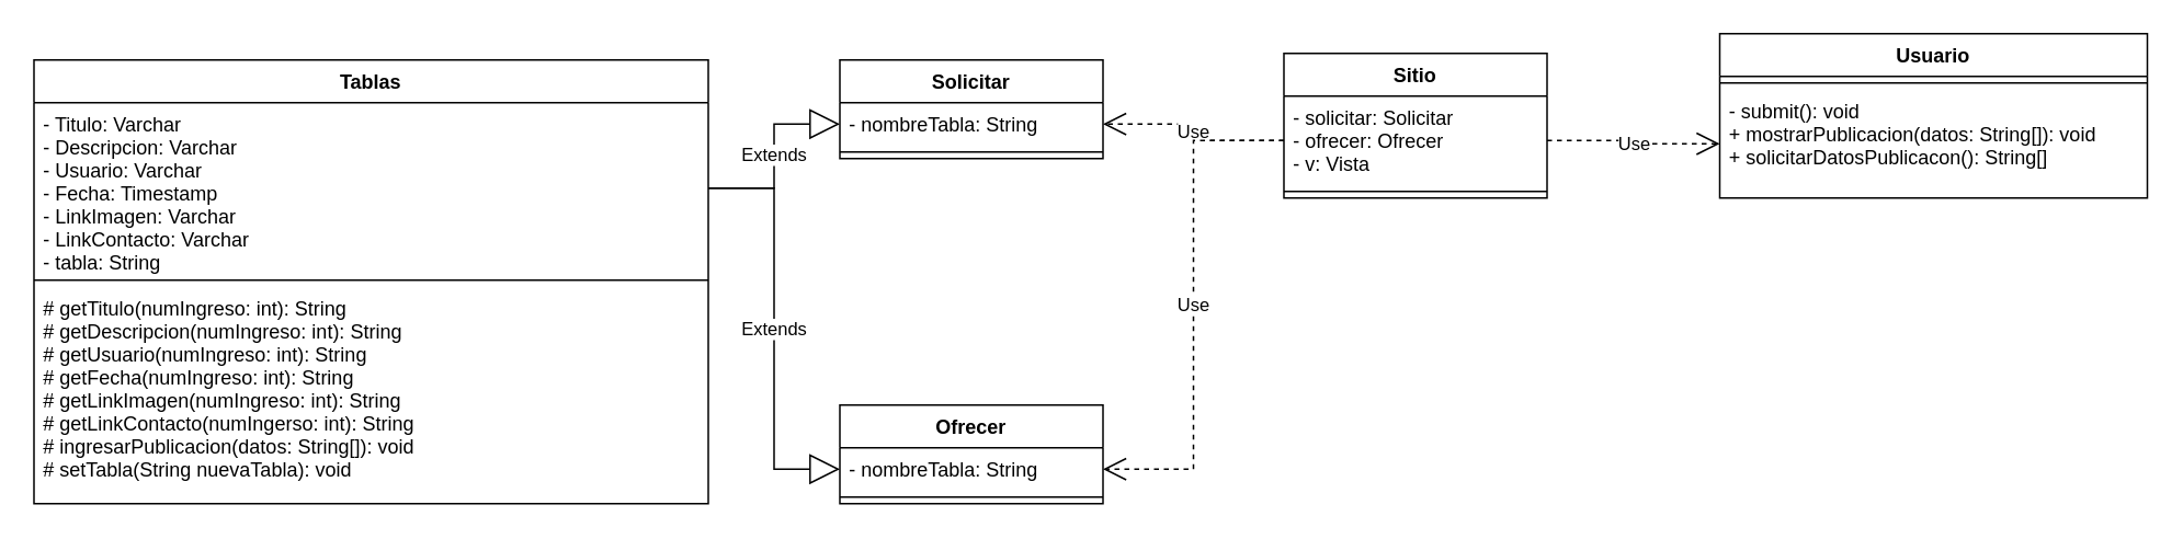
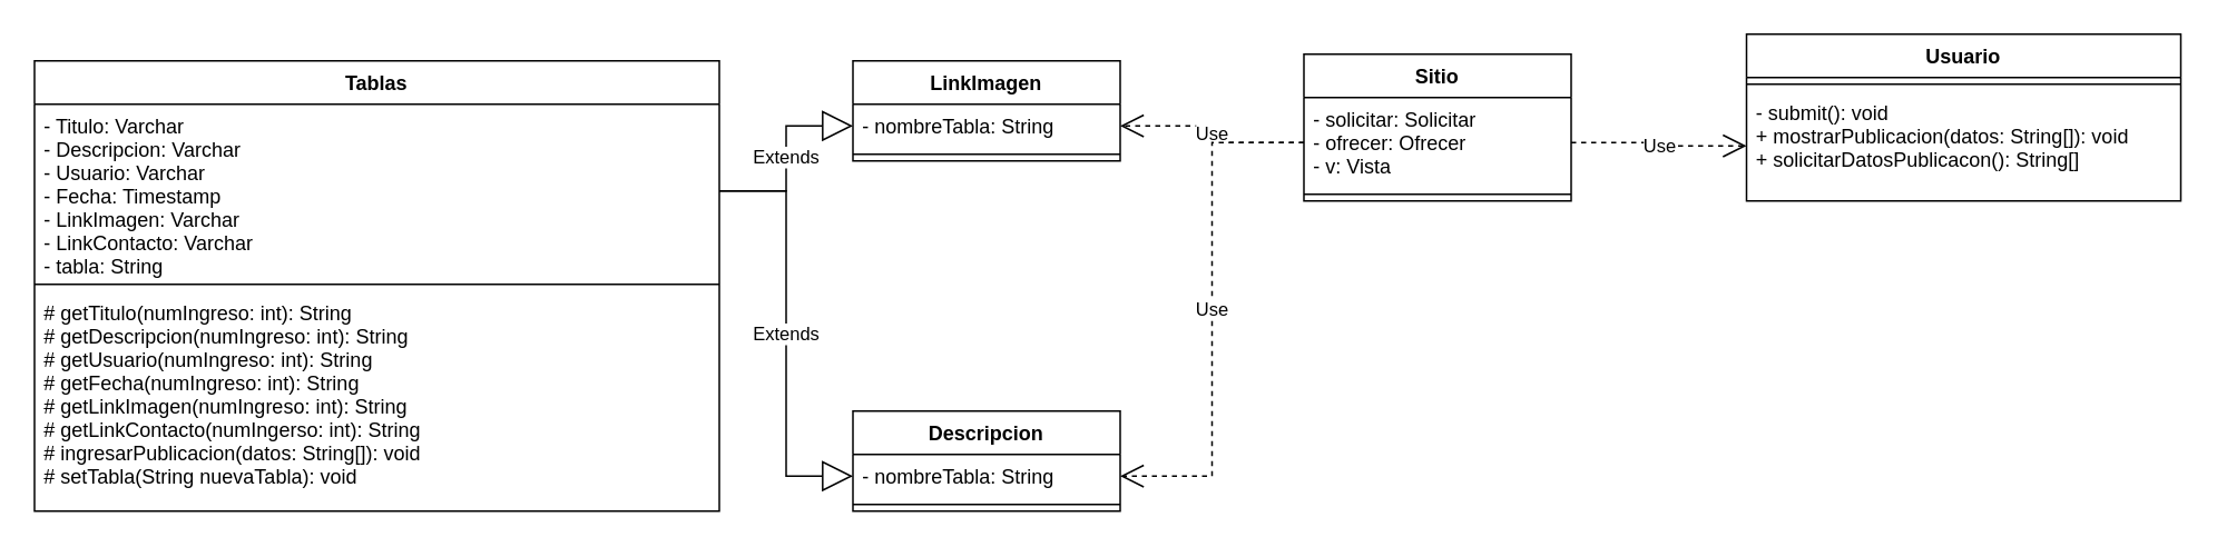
- <mxCell id="12" value="Solicitar" style="swimlane;fontStyle=1;align=center;verticalAlign=top;childLayout=stackLayout;horizontal=1;startSize=26;horizontalStack=0;resizeParent=1;resizeParentMax=0;resizeLast=0;collapsible=1;marginBottom=0;" vertex="1" parent="1"><mxGeometry x="510" y="36" width="160" height="60" as="geometry" /></mxCell>
+ <mxCell id="12" value="LinkImagen" style="swimlane;fontStyle=1;align=center;verticalAlign=top;childLayout=stackLayout;horizontal=1;startSize=26;horizontalStack=0;resizeParent=1;resizeParentMax=0;resizeLast=0;collapsible=1;marginBottom=0;" vertex="1" parent="1"><mxGeometry x="510" y="36" width="160" height="60" as="geometry" /></mxCell>
- <mxCell id="15" value="Ofrecer" style="swimlane;fontStyle=1;align=center;verticalAlign=top;childLayout=stackLayout;horizontal=1;startSize=26;horizontalStack=0;resizeParent=1;resizeParentMax=0;resizeLast=0;collapsible=1;marginBottom=0;" vertex="1" parent="1"><mxGeometry x="510" y="246" width="160" height="60" as="geometry" /></mxCell>
+ <mxCell id="15" value="Descripcion" style="swimlane;fontStyle=1;align=center;verticalAlign=top;childLayout=stackLayout;horizontal=1;startSize=26;horizontalStack=0;resizeParent=1;resizeParentMax=0;resizeLast=0;collapsible=1;marginBottom=0;" vertex="1" parent="1"><mxGeometry x="510" y="246" width="160" height="60" as="geometry" /></mxCell>
